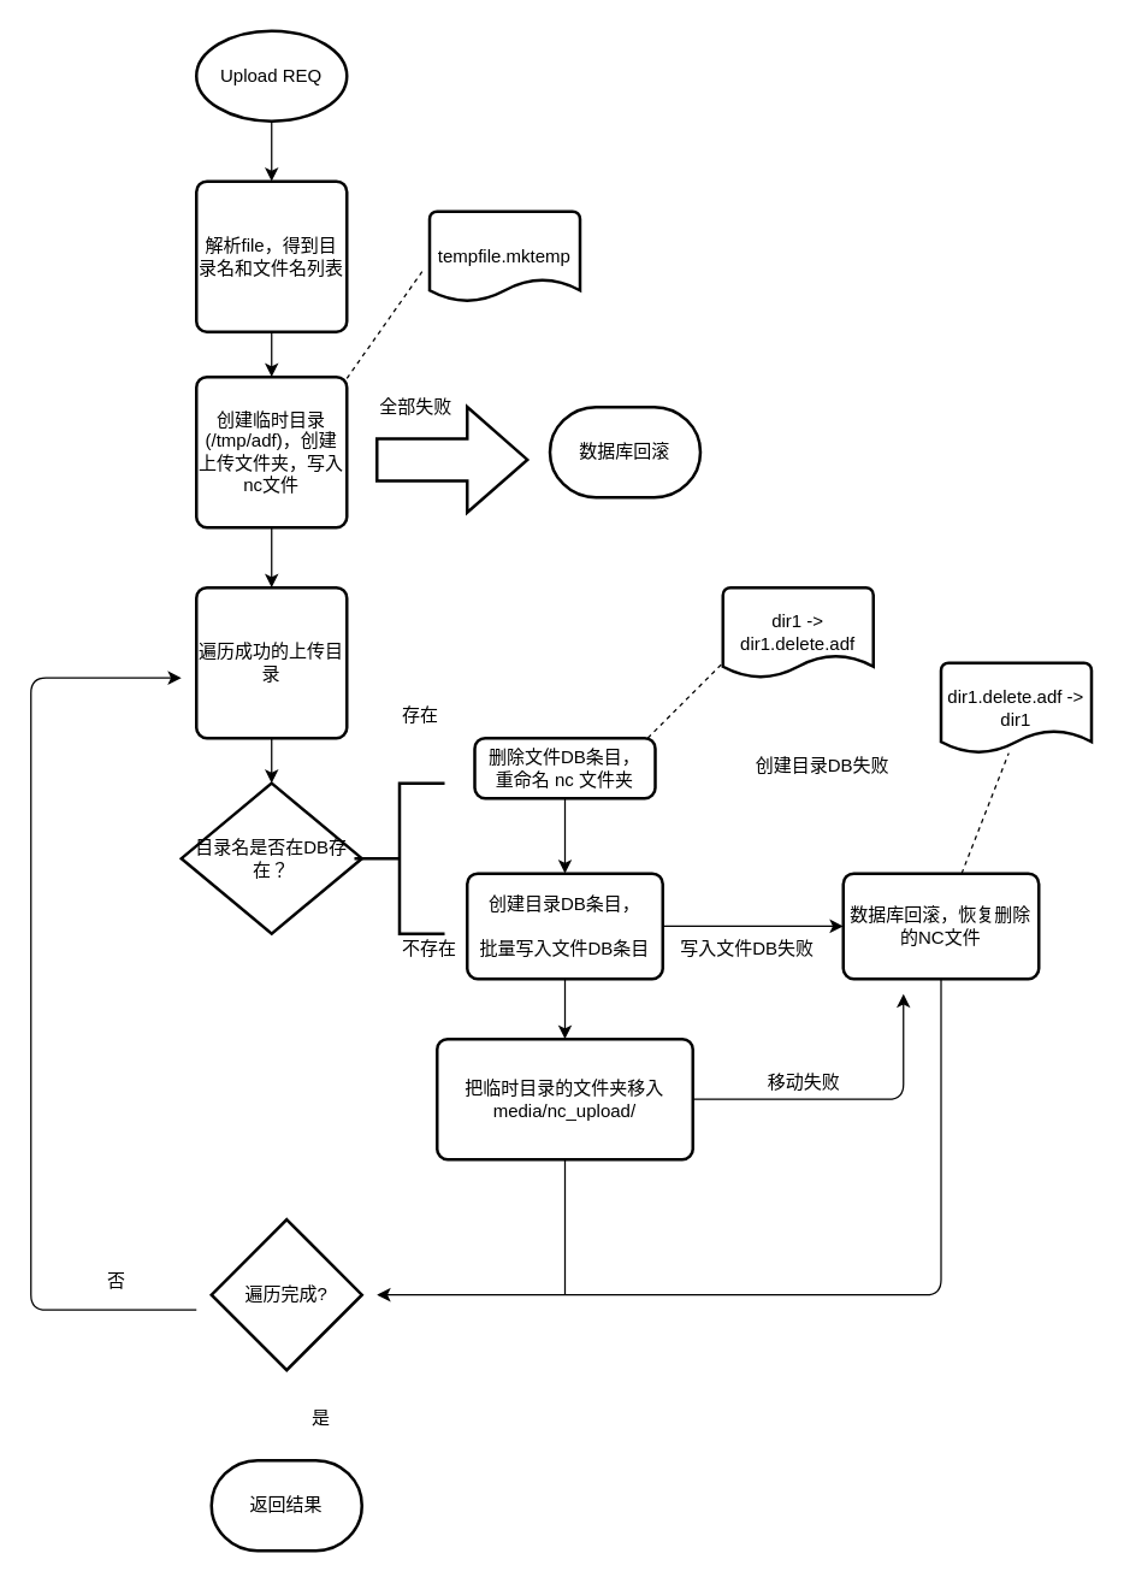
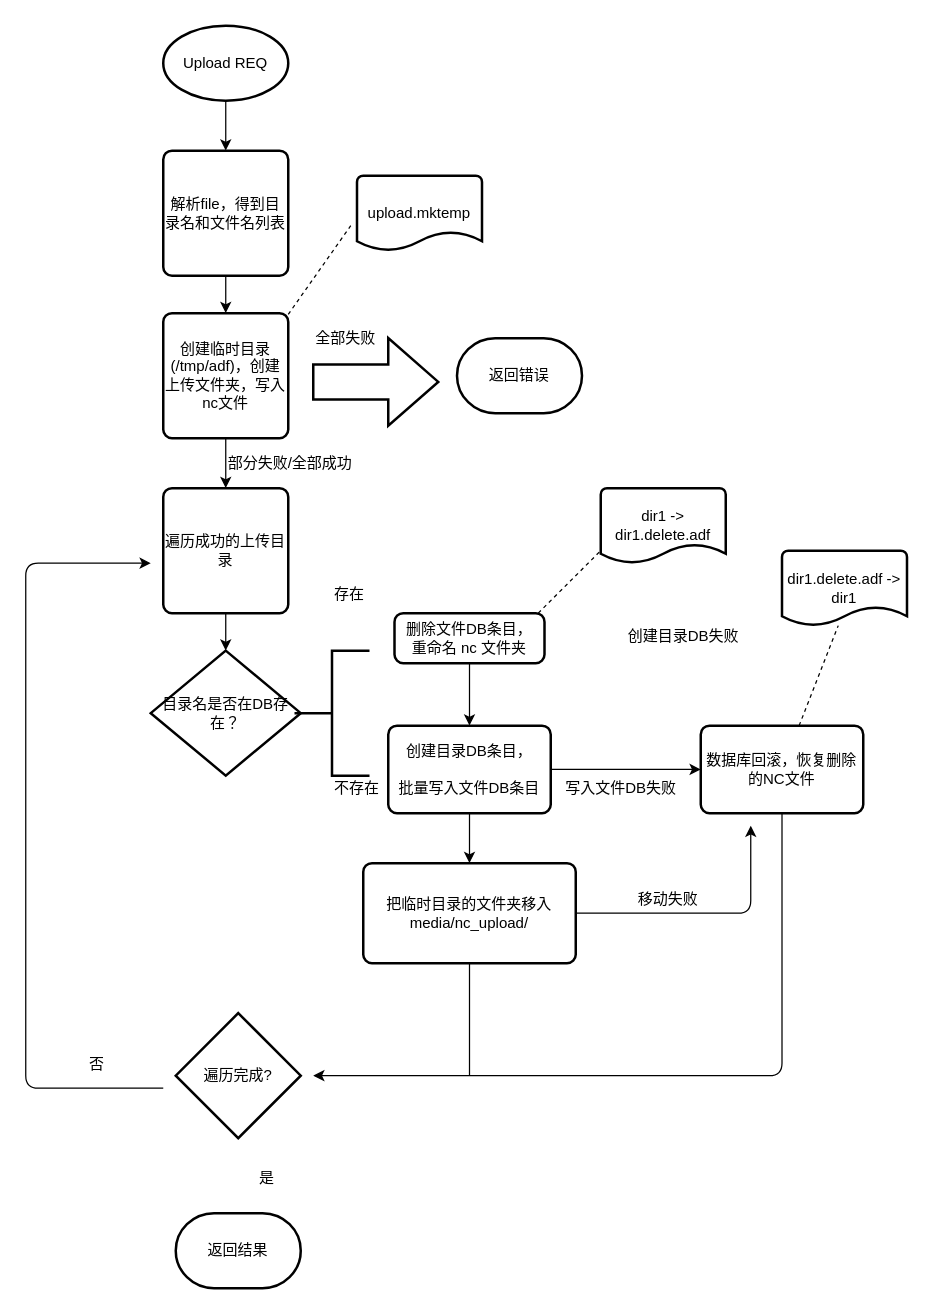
- <mxCell id="40" value="tempfile.mktemp" style="strokeWidth=2;html=1;shape=mxgraph.flowchart.document2;whiteSpace=wrap;size=0.25;" vertex="1" parent="1"><mxGeometry x="285" y="140" width="100" height="60" as="geometry" /></mxCell>
+ <mxCell id="40" value="upload.mktemp" style="strokeWidth=2;html=1;shape=mxgraph.flowchart.document2;whiteSpace=wrap;size=0.25;" vertex="1" parent="1"><mxGeometry x="285" y="140" width="100" height="60" as="geometry" /></mxCell>
- <mxCell id="11" value="数据库回滚" style="strokeWidth=2;html=1;shape=mxgraph.flowchart.terminator;whiteSpace=wrap;" vertex="1" parent="1"><mxGeometry x="365" y="270" width="100" height="60" as="geometry" /></mxCell>
+ <mxCell id="11" value="返回错误" style="strokeWidth=2;html=1;shape=mxgraph.flowchart.terminator;whiteSpace=wrap;" vertex="1" parent="1"><mxGeometry x="365" y="270" width="100" height="60" as="geometry" /></mxCell>
+ <mxCell id="26" value="部分失败/全部成功" style="text;html=1;resizable=0;points=[];autosize=1;align=left;verticalAlign=top;spacingTop=-4;" vertex="1" parent="1"><mxGeometry x="180" y="360" width="120" height="20" as="geometry" /></mxCell>
